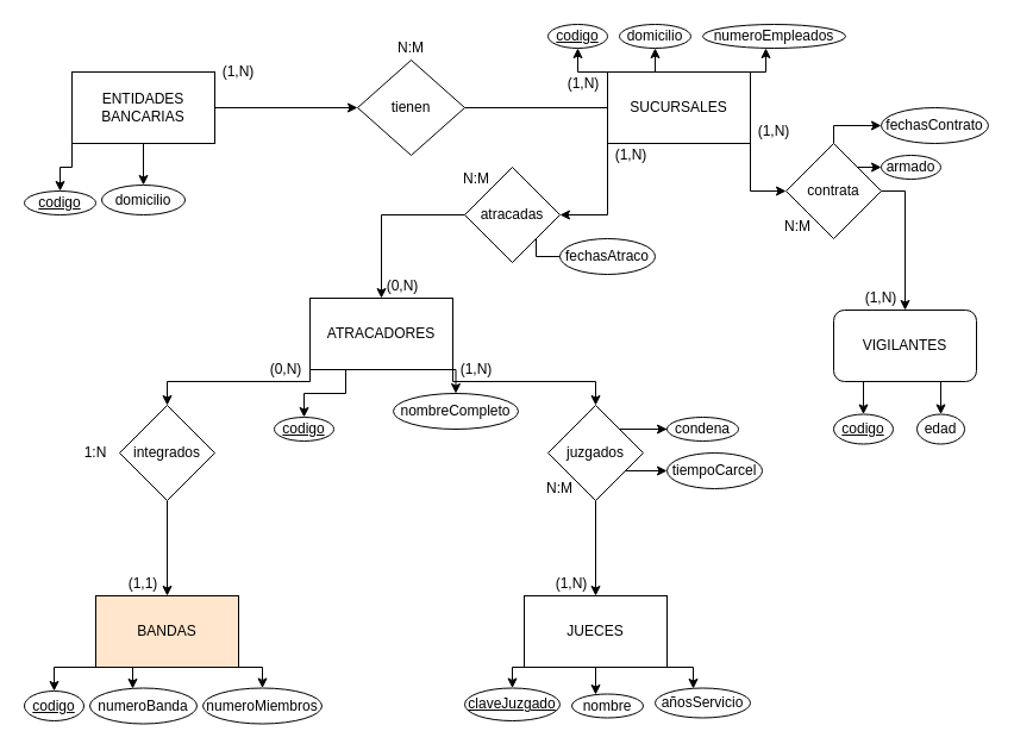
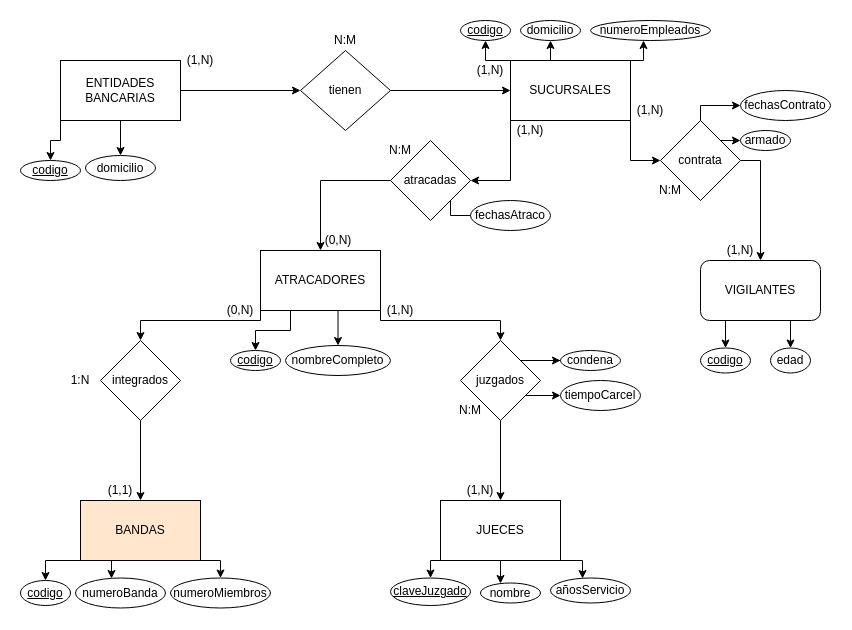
- <mxCell id="6" style="edgeStyle=orthogonalEdgeStyle;rounded=0;orthogonalLoop=1;jettySize=auto;html=1;entryX=0;entryY=0.5;entryDx=0;entryDy=0;endArrow=none;" edge="1" parent="1" source="7" target="13"><mxGeometry relative="1" as="geometry" /></mxCell>
+ <mxCell id="6" style="edgeStyle=orthogonalEdgeStyle;rounded=0;orthogonalLoop=1;jettySize=auto;html=1;entryX=0;entryY=0.5;entryDx=0;entryDy=0;" edge="1" parent="1" source="7" target="13"><mxGeometry relative="1" as="geometry" /></mxCell>
- <mxCell id="52" value="nombreCompleto" style="ellipse;whiteSpace=wrap;html=1;align=center;" vertex="1" parent="1"><mxGeometry x="330" y="330" width="105" height="30" as="geometry" /></mxCell>
+ <mxCell id="52" value="nombreCompleto" style="ellipse;whiteSpace=wrap;html=1;align=center;" vertex="1" parent="1"><mxGeometry x="285" y="345" width="105" height="30" as="geometry" /></mxCell>
